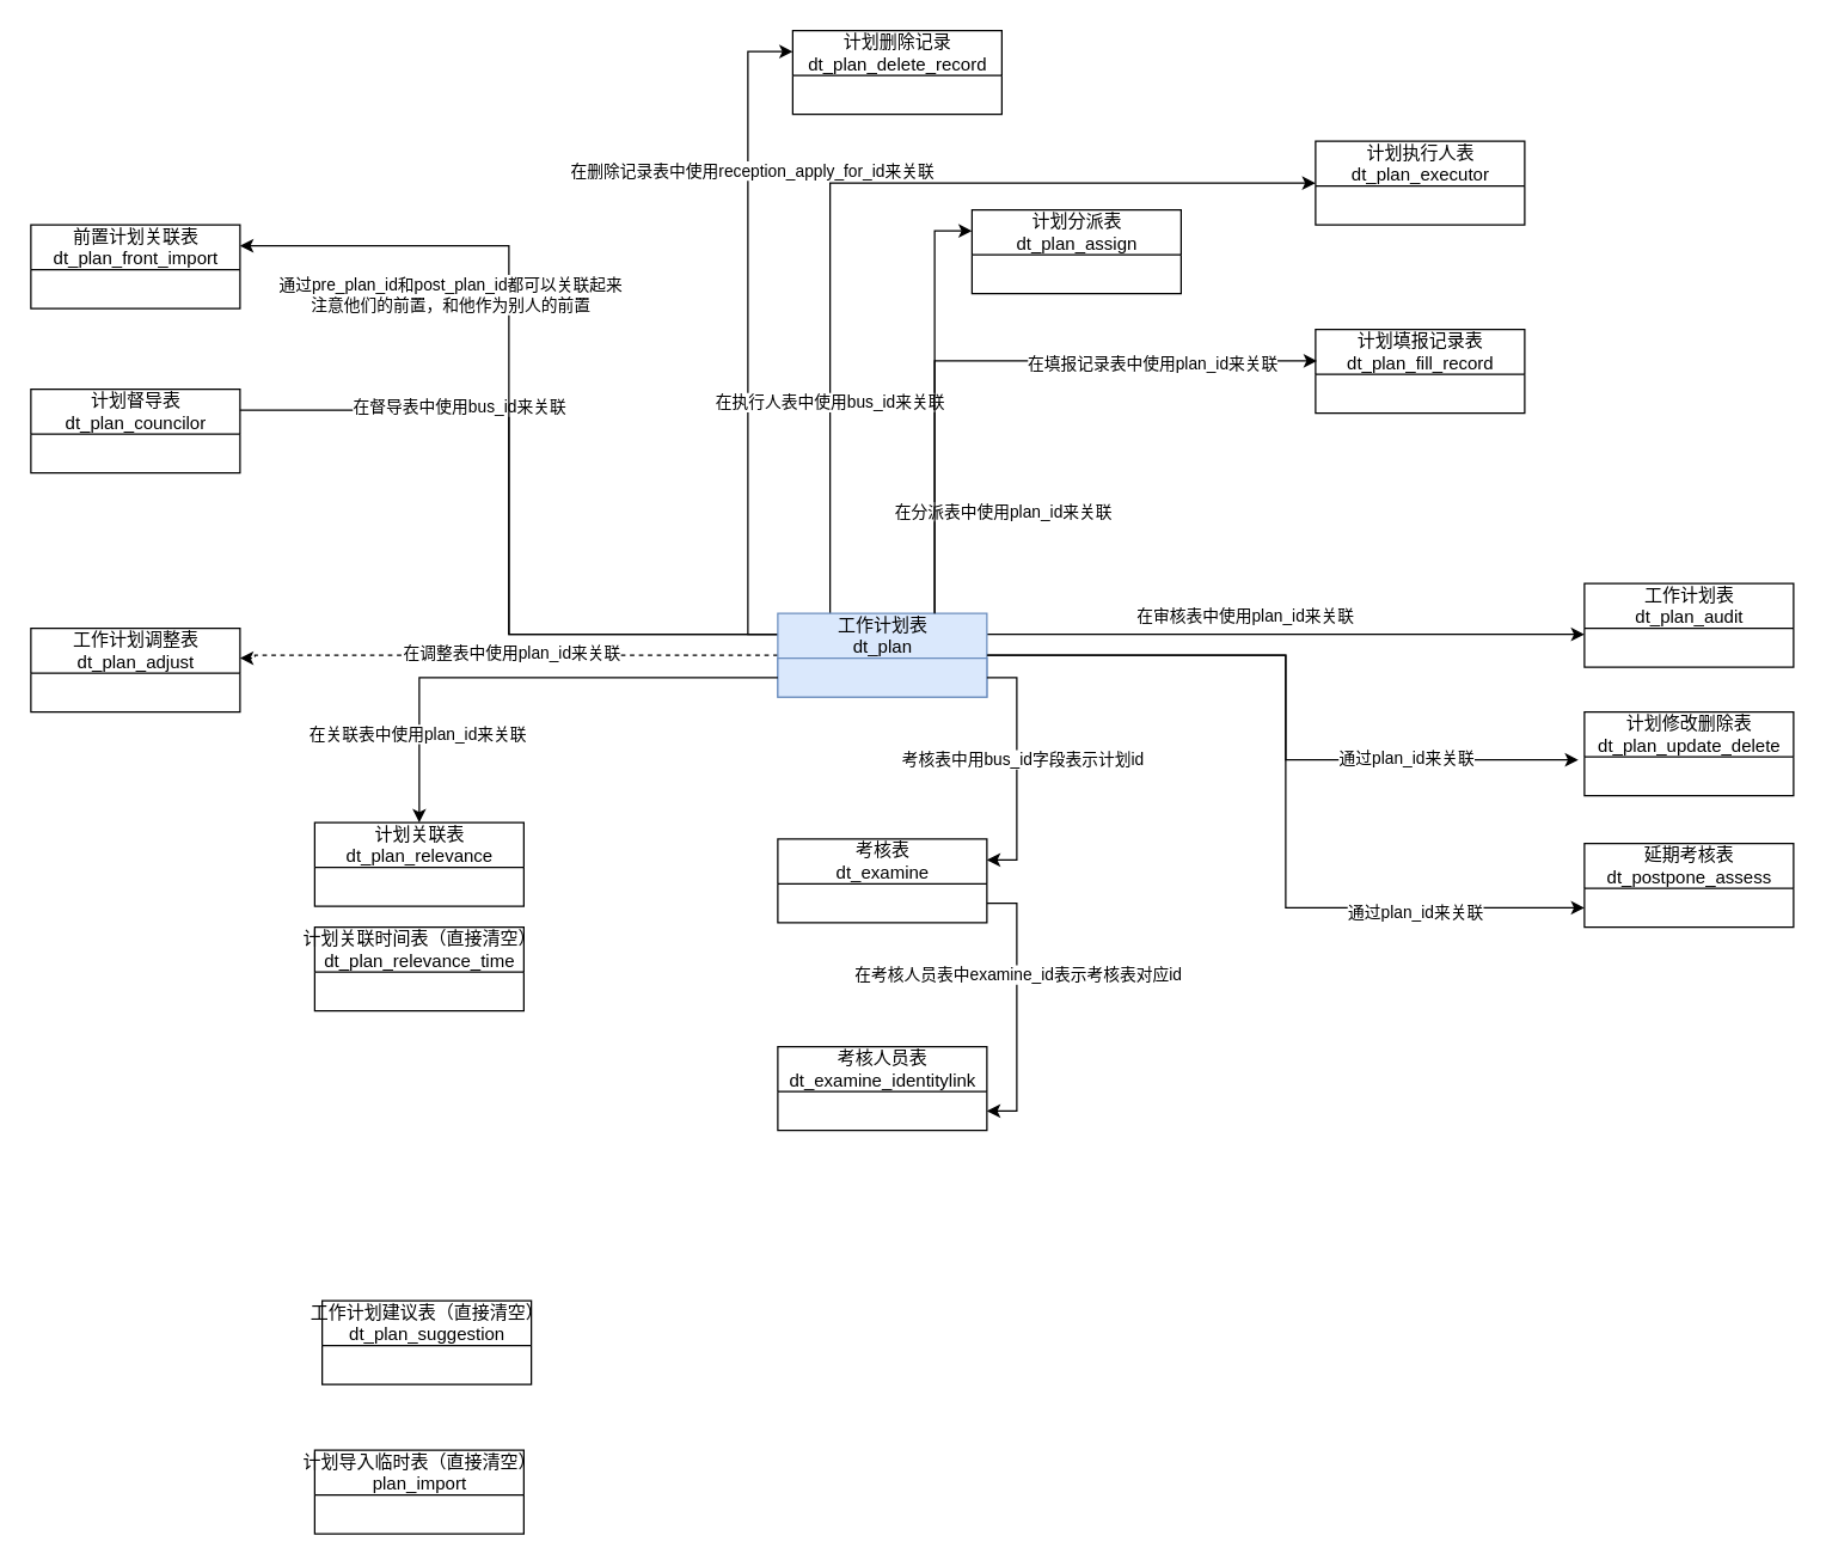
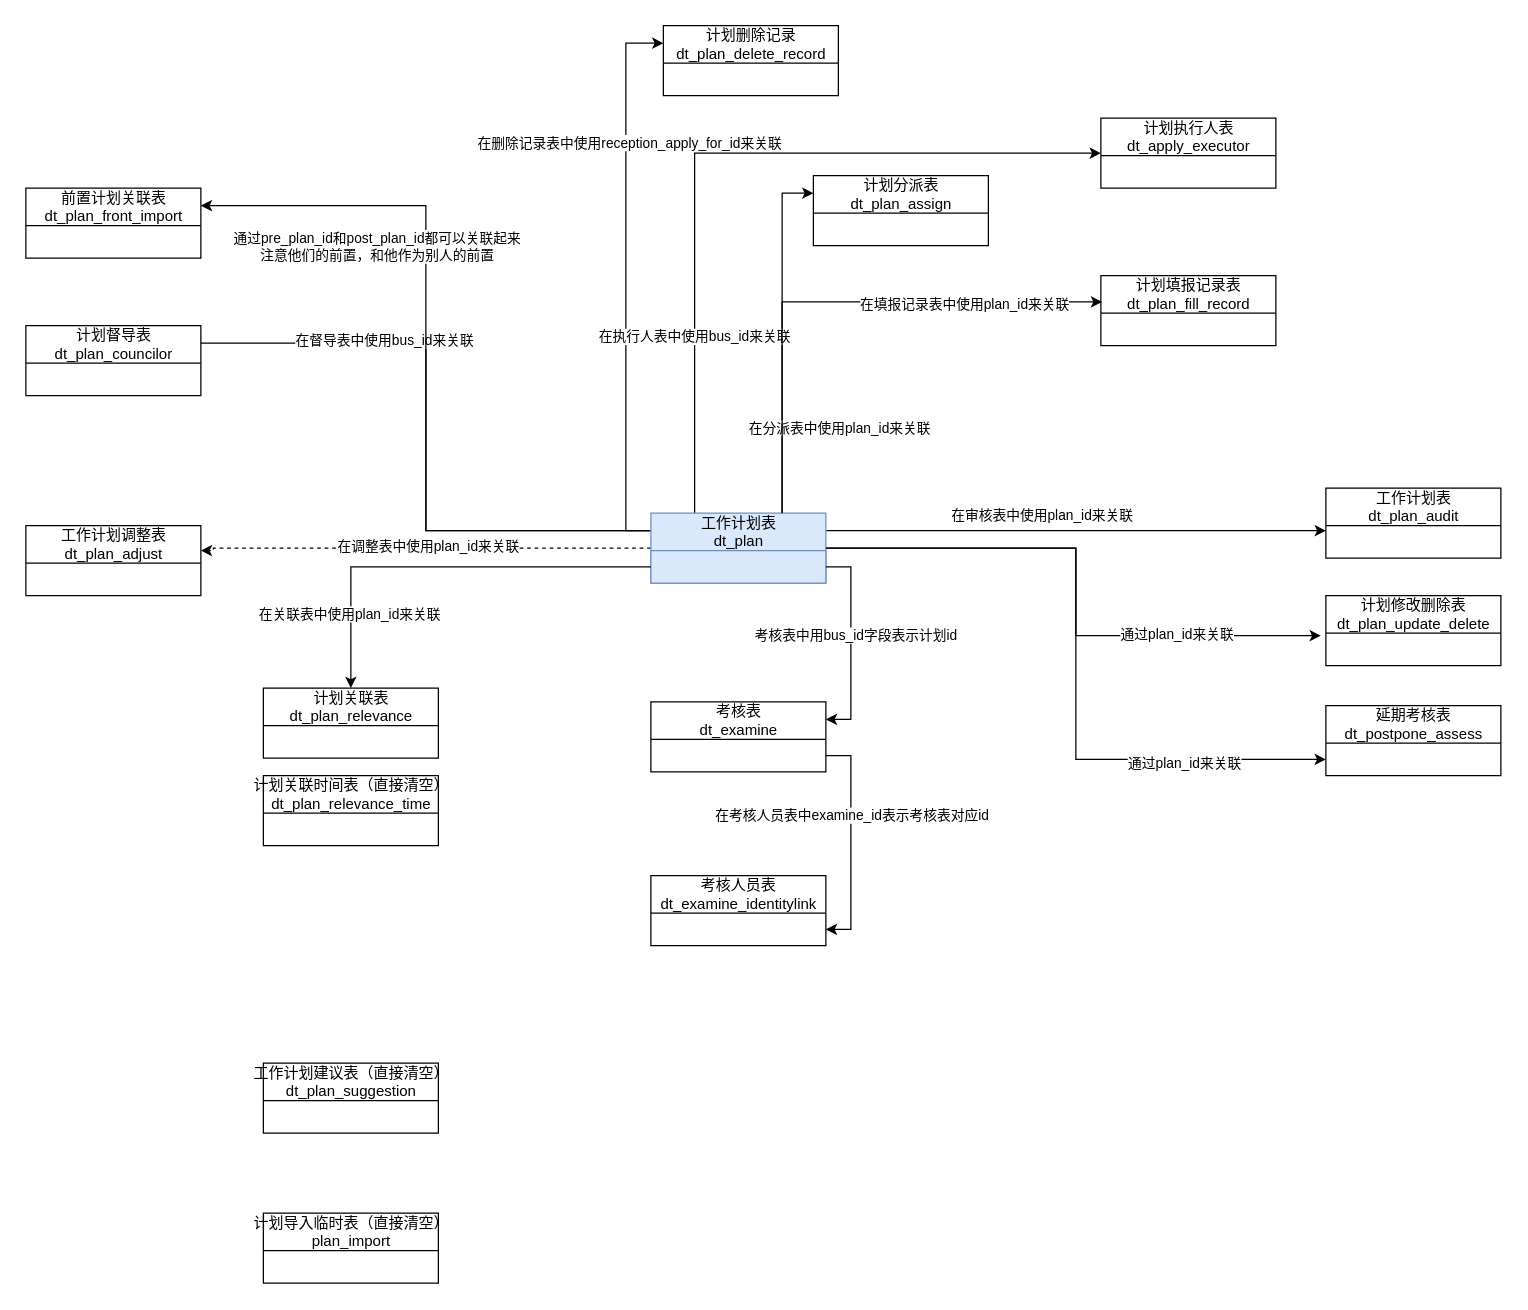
- <mxCell id="38" value="计划执行人表&lt;div&gt;dt_plan_executor&lt;br&gt;&lt;/div&gt;" style="swimlane;fontStyle=0;childLayout=stackLayout;horizontal=1;startSize=30;fillColor=none;horizontalStack=0;resizeParent=1;resizeParentMax=0;resizeLast=0;collapsible=1;marginBottom=0;html=1;" vertex="1" parent="1"><mxGeometry x="880" y="94" width="140" height="56" as="geometry" /></mxCell>
+ <mxCell id="38" value="计划执行人表&lt;div&gt;dt_apply_executor&lt;br&gt;&lt;/div&gt;" style="swimlane;fontStyle=0;childLayout=stackLayout;horizontal=1;startSize=30;fillColor=none;horizontalStack=0;resizeParent=1;resizeParentMax=0;resizeLast=0;collapsible=1;marginBottom=0;html=1;" vertex="1" parent="1"><mxGeometry x="880" y="94" width="140" height="56" as="geometry" /></mxCell>
- <mxCell id="53" value="工作计划建议表（直接清空）&lt;div&gt;dt_plan_suggestion&lt;br&gt;&lt;/div&gt;" style="swimlane;fontStyle=0;childLayout=stackLayout;horizontal=1;startSize=30;fillColor=none;horizontalStack=0;resizeParent=1;resizeParentMax=0;resizeLast=0;collapsible=1;marginBottom=0;html=1;" vertex="1" parent="1"><mxGeometry x="215" y="870" width="140" height="56" as="geometry" /></mxCell>
+ <mxCell id="53" value="工作计划建议表（直接清空）&lt;div&gt;dt_plan_suggestion&lt;br&gt;&lt;/div&gt;" style="swimlane;fontStyle=0;childLayout=stackLayout;horizontal=1;startSize=30;fillColor=none;horizontalStack=0;resizeParent=1;resizeParentMax=0;resizeLast=0;collapsible=1;marginBottom=0;html=1;" vertex="1" parent="1"><mxGeometry x="210" y="850" width="140" height="56" as="geometry" /></mxCell>
